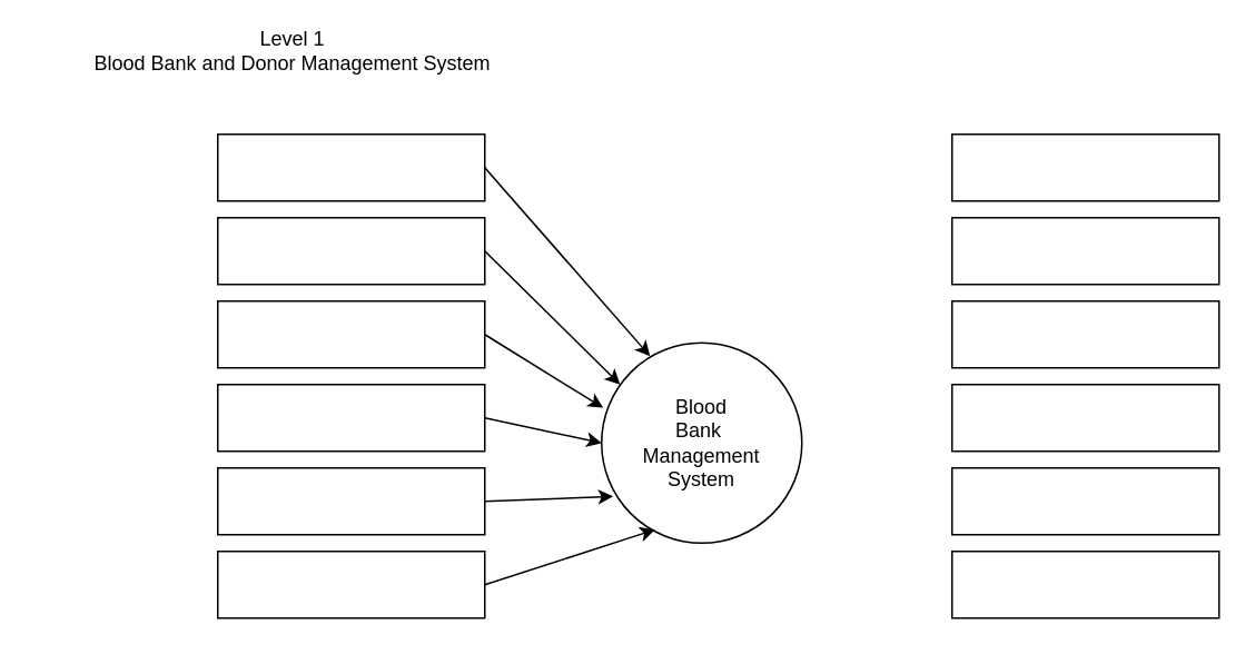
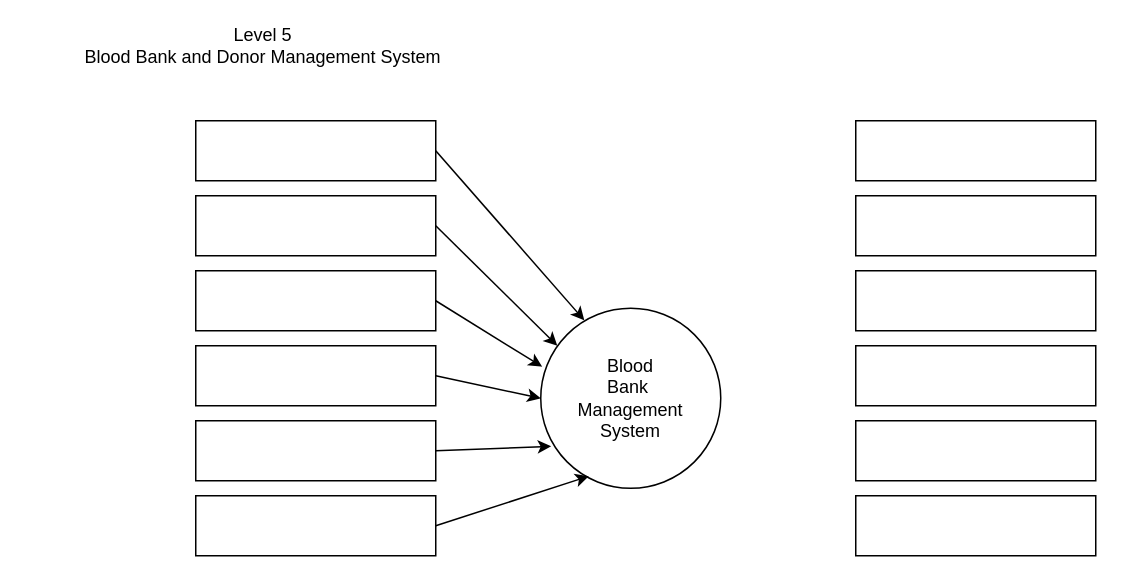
- <mxCell id="2" value="Level 1&lt;br&gt;Blood Bank and Donor Management System" style="text;html=1;strokeColor=none;fillColor=none;align=center;verticalAlign=middle;whiteSpace=wrap;rounded=0;" parent="1" vertex="1"><mxGeometry x="20" y="20" width="310" height="20" as="geometry" /></mxCell>
+ <mxCell id="2" value="Level 5&lt;br&gt;Blood Bank and Donor Management System" style="text;html=1;strokeColor=none;fillColor=none;align=center;verticalAlign=middle;whiteSpace=wrap;rounded=0;" parent="1" vertex="1"><mxGeometry x="20" y="20" width="310" height="20" as="geometry" /></mxCell>
